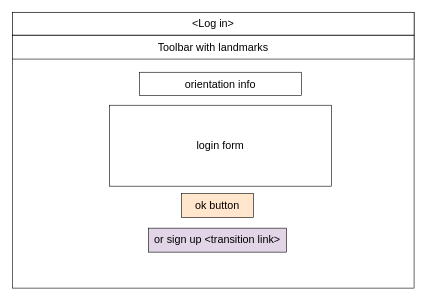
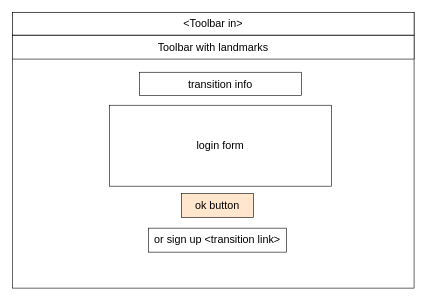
- <mxCell id="3" value="&amp;lt;Log in&amp;gt;" style="rounded=0;whiteSpace=wrap;html=1;fontSize=18;" parent="1" vertex="1"><mxGeometry x="20" y="20" width="670" height="38" as="geometry" /></mxCell>
+ <mxCell id="3" value="&amp;lt;Toolbar in&amp;gt;" style="rounded=0;whiteSpace=wrap;html=1;fontSize=18;" parent="1" vertex="1"><mxGeometry x="20" y="20" width="670" height="38" as="geometry" /></mxCell>
- <mxCell id="6" value="orientation info" style="rounded=0;whiteSpace=wrap;html=1;fontSize=18;" parent="1" vertex="1"><mxGeometry x="232" y="120" width="270" height="39" as="geometry" /></mxCell>
+ <mxCell id="6" value="transition info" style="rounded=0;whiteSpace=wrap;html=1;fontSize=18;" parent="1" vertex="1"><mxGeometry x="232" y="120" width="270" height="39" as="geometry" /></mxCell>
- <mxCell id="8" value="or sign up &amp;lt;transition link&amp;gt;" style="rounded=0;whiteSpace=wrap;html=1;fontSize=18;fillColor=#e1d5e7;" parent="1" vertex="1"><mxGeometry x="247" y="380" width="230" height="40" as="geometry" /></mxCell>
+ <mxCell id="8" value="or sign up &amp;lt;transition link&amp;gt;" style="rounded=0;whiteSpace=wrap;html=1;fontSize=18;" parent="1" vertex="1"><mxGeometry x="247" y="380" width="230" height="40" as="geometry" /></mxCell>
